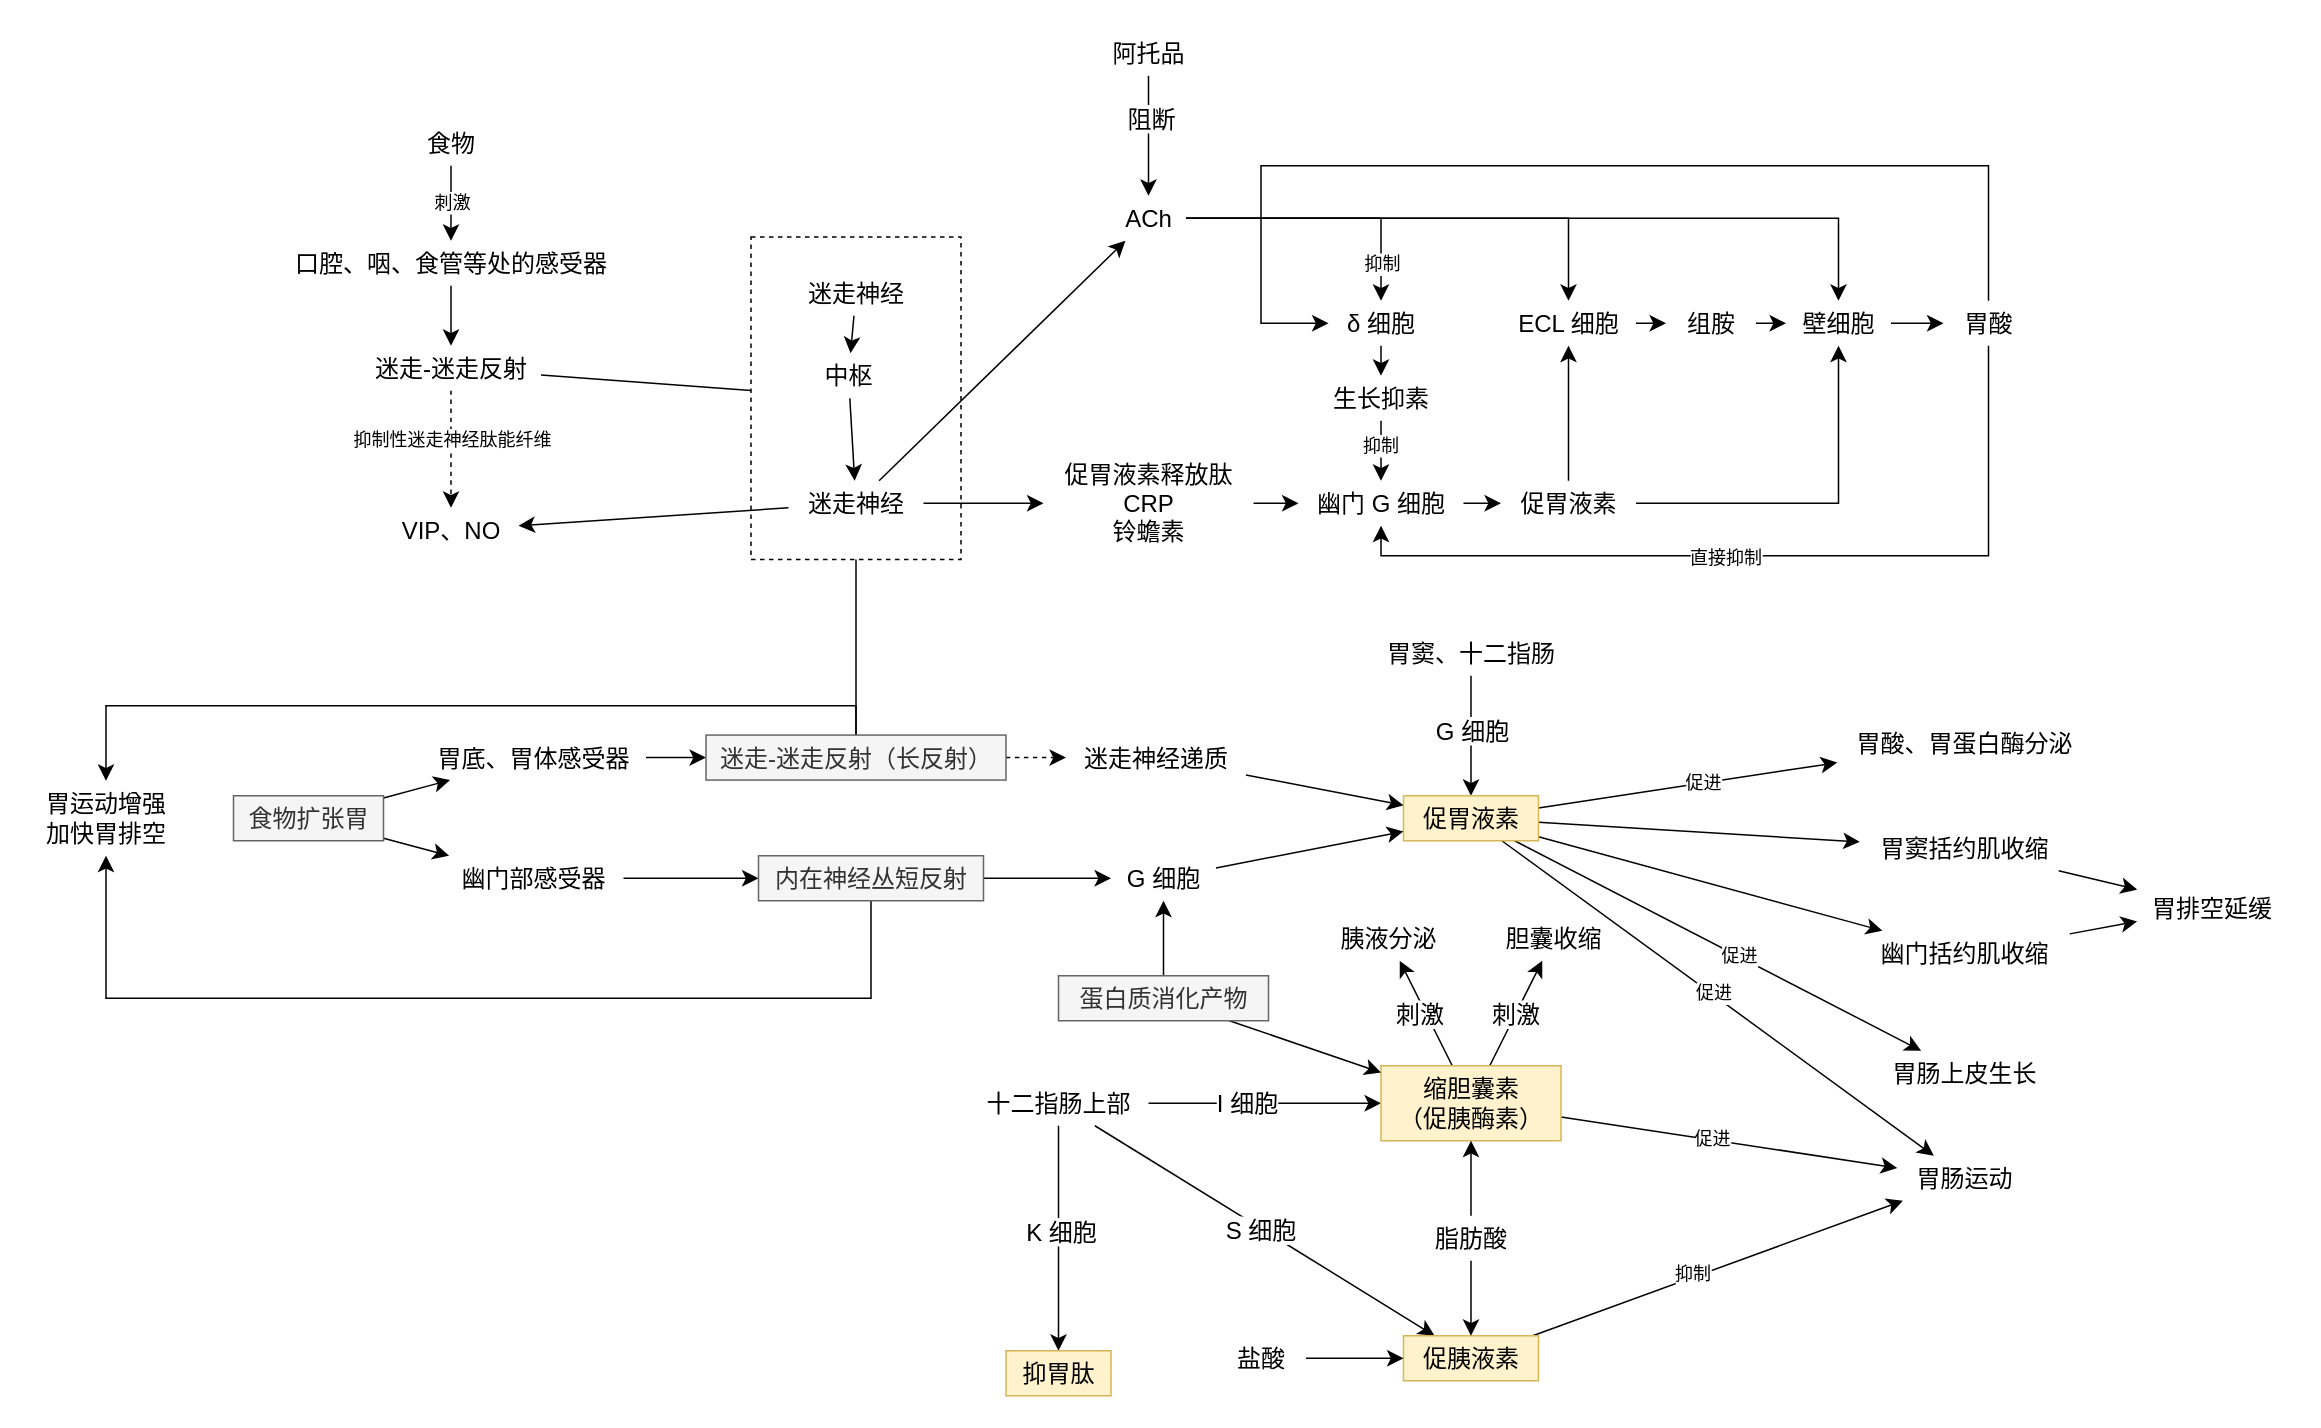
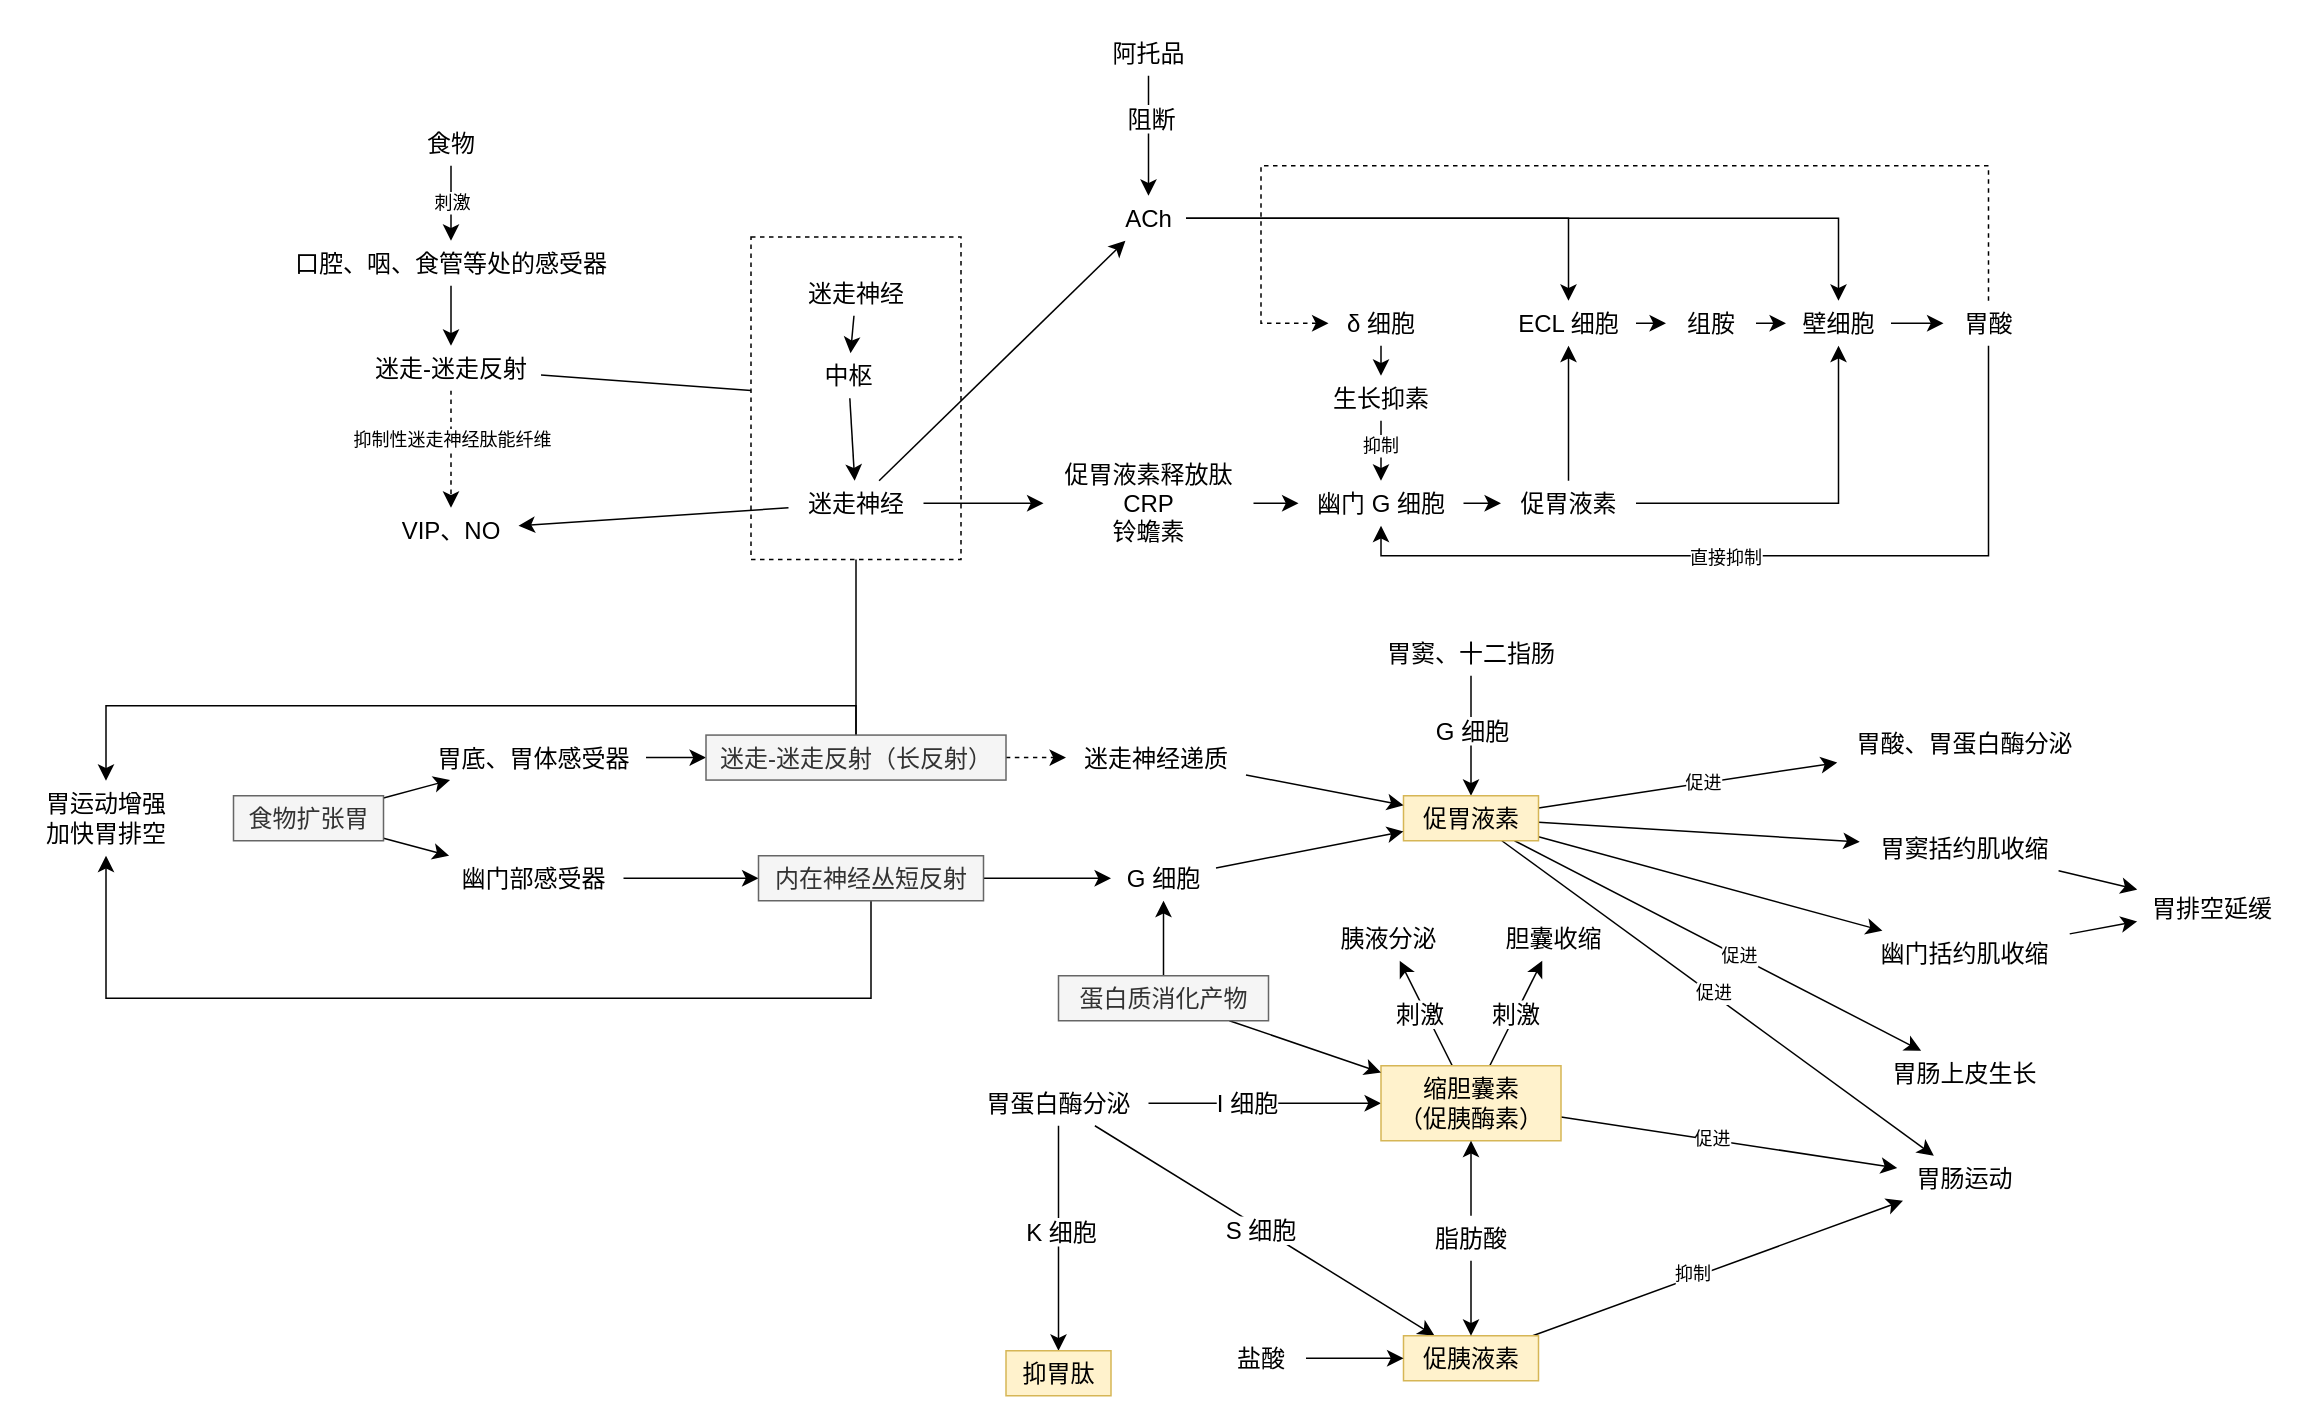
- <mxCell id="91" style="edgeStyle=orthogonalEdgeStyle;rounded=0;orthogonalLoop=1;jettySize=auto;html=1;fontSize=12;startSize=8;endSize=8;" edge="1" parent="1" source="92" target="99"><mxGeometry relative="1" as="geometry"><Array as="points"><mxPoint x="1325" y="110" /><mxPoint x="840" y="110" /><mxPoint x="840" y="215" /></Array></mxGeometry></mxCell>
+ <mxCell id="91" style="edgeStyle=orthogonalEdgeStyle;rounded=0;orthogonalLoop=1;jettySize=auto;html=1;fontSize=12;startSize=8;endSize=8;dashed=1;" edge="1" parent="1" source="92" target="99"><mxGeometry relative="1" as="geometry"><Array as="points"><mxPoint x="1325" y="110" /><mxPoint x="840" y="110" /><mxPoint x="840" y="215" /></Array></mxGeometry></mxCell>
- <mxCell id="79" style="edgeStyle=orthogonalEdgeStyle;rounded=0;orthogonalLoop=1;jettySize=auto;html=1;fontSize=12;startSize=8;endSize=8;" edge="1" parent="1" source="81" target="99"><mxGeometry relative="1" as="geometry"><mxPoint x="865" y="230" as="targetPoint" /></mxGeometry></mxCell>
- <mxCell id="80" value="抑制" style="edgeLabel;html=1;align=center;verticalAlign=middle;resizable=0;points=[];fontSize=12;fontStyle=0" vertex="1" connectable="0" parent="79"><mxGeometry x="-0.227" relative="1" as="geometry"><mxPoint x="58" y="30" as="offset" /></mxGeometry></mxCell>
- <mxCell id="28" value="十二指肠上部" style="text;html=1;align=center;verticalAlign=middle;resizable=0;points=[];autosize=1;strokeColor=none;fillColor=none;fontSize=16;" vertex="1" parent="1"><mxGeometry x="645" y="720" width="120" height="30" as="geometry" /></mxCell>
+ <mxCell id="28" value="胃蛋白酶分泌" style="text;html=1;align=center;verticalAlign=middle;resizable=0;points=[];autosize=1;strokeColor=none;fillColor=none;fontSize=16;" vertex="1" parent="1"><mxGeometry x="645" y="720" width="120" height="30" as="geometry" /></mxCell>
